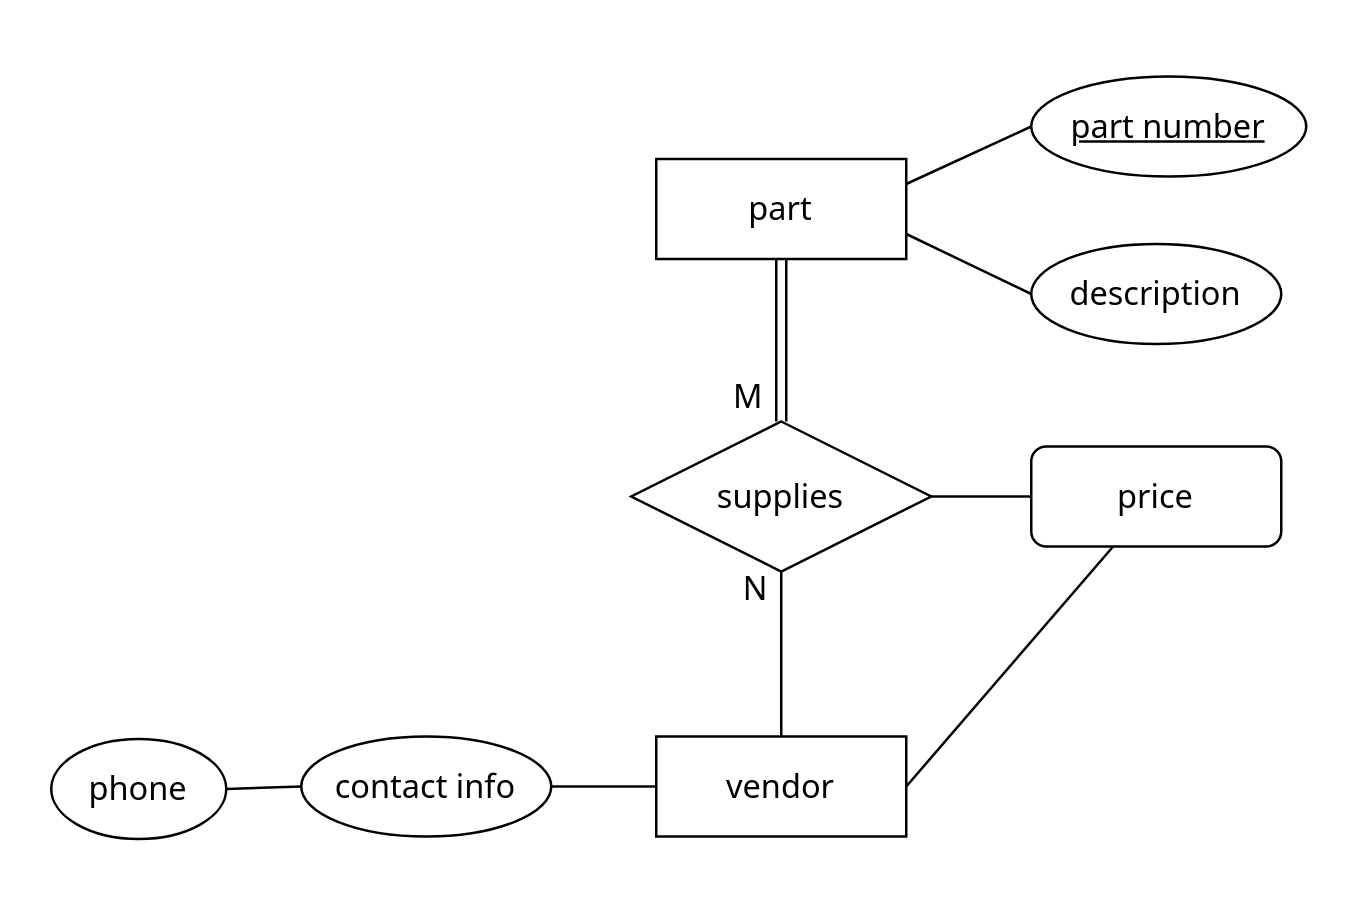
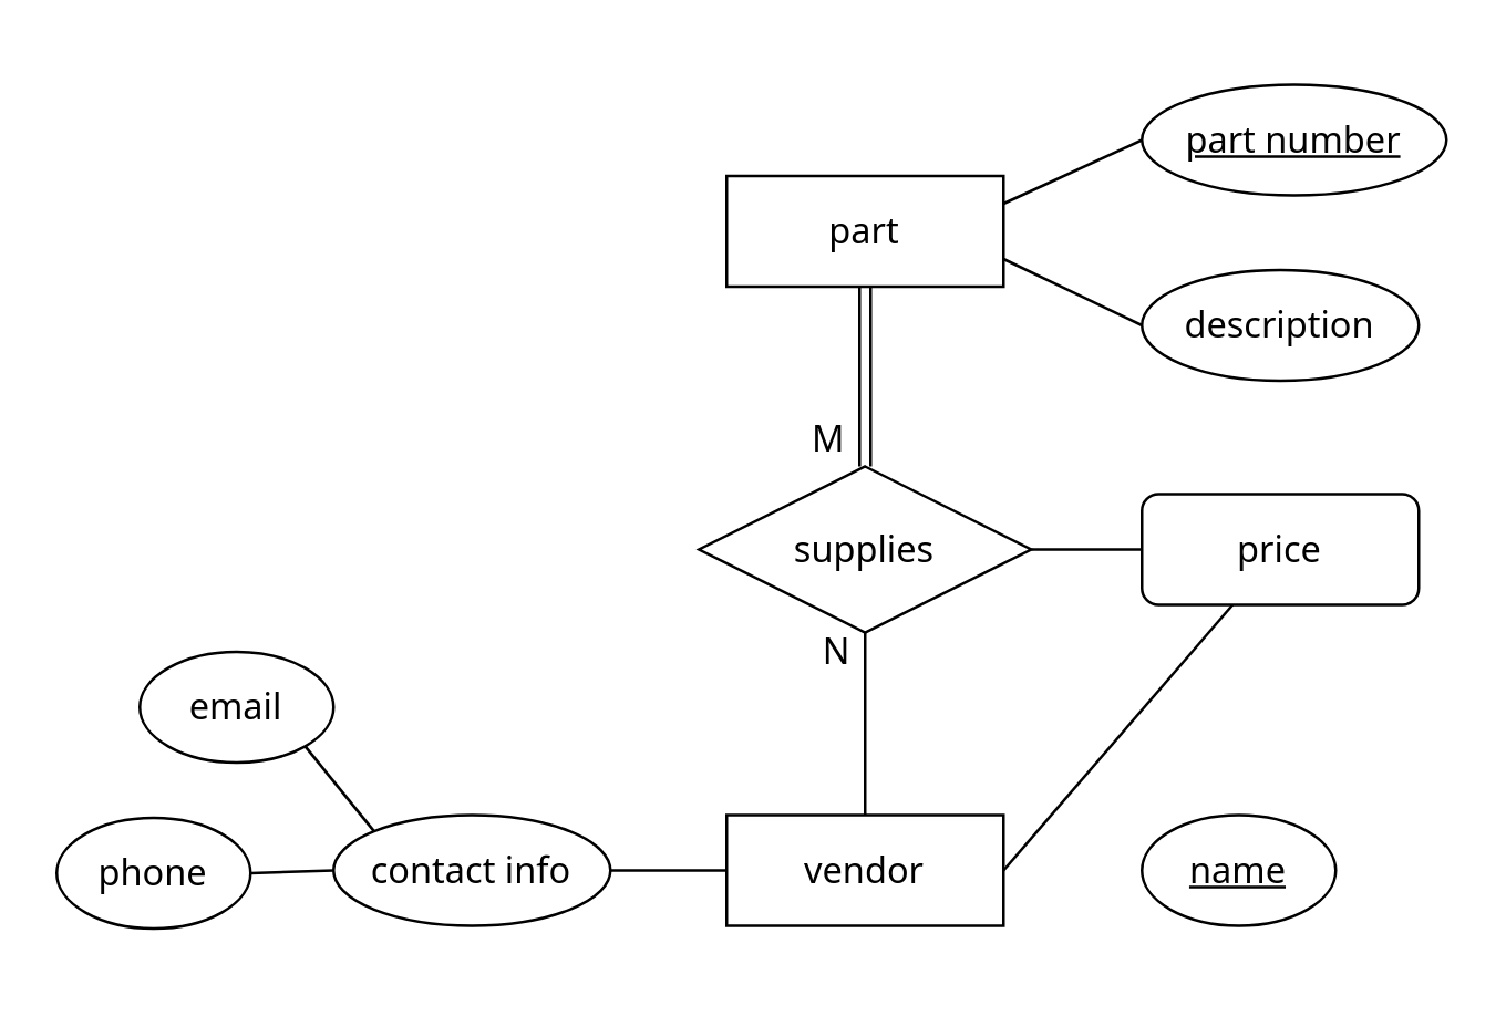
+ <mxCell id="19" value="email" style="ellipse;whiteSpace=wrap;html=1;align=center;fontSize=13;fontFamily=Noto Sans;fontSource=https%3A%2F%2Ffonts.googleapis.com%2Fcss%3Ffamily%3DNoto%2BSans;" parent="1" vertex="1"><mxGeometry x="50" y="235" width="70" height="40" as="geometry" /></mxCell>
+ <mxCell id="21" value="" style="endArrow=none;html=1;rounded=0;entryX=0;entryY=0;entryDx=0;entryDy=0;exitX=1;exitY=1;exitDx=0;exitDy=0;fontSize=13;fontFamily=Noto Sans;fontSource=https%3A%2F%2Ffonts.googleapis.com%2Fcss%3Ffamily%3DNoto%2BSans;" parent="1" source="19" target="16" edge="1"><mxGeometry relative="1" as="geometry"><mxPoint x="125" y="205" as="sourcePoint" /><mxPoint x="175" y="229" as="targetPoint" /></mxGeometry></mxCell>
+ <mxCell id="15" value="name" style="ellipse;whiteSpace=wrap;html=1;align=center;fontStyle=4;fontSize=13;fontFamily=Noto Sans;fontSource=https%3A%2F%2Ffonts.googleapis.com%2Fcss%3Ffamily%3DNoto%2BSans;" parent="1" vertex="1"><mxGeometry x="412" y="294" width="70" height="40" as="geometry" /></mxCell>
